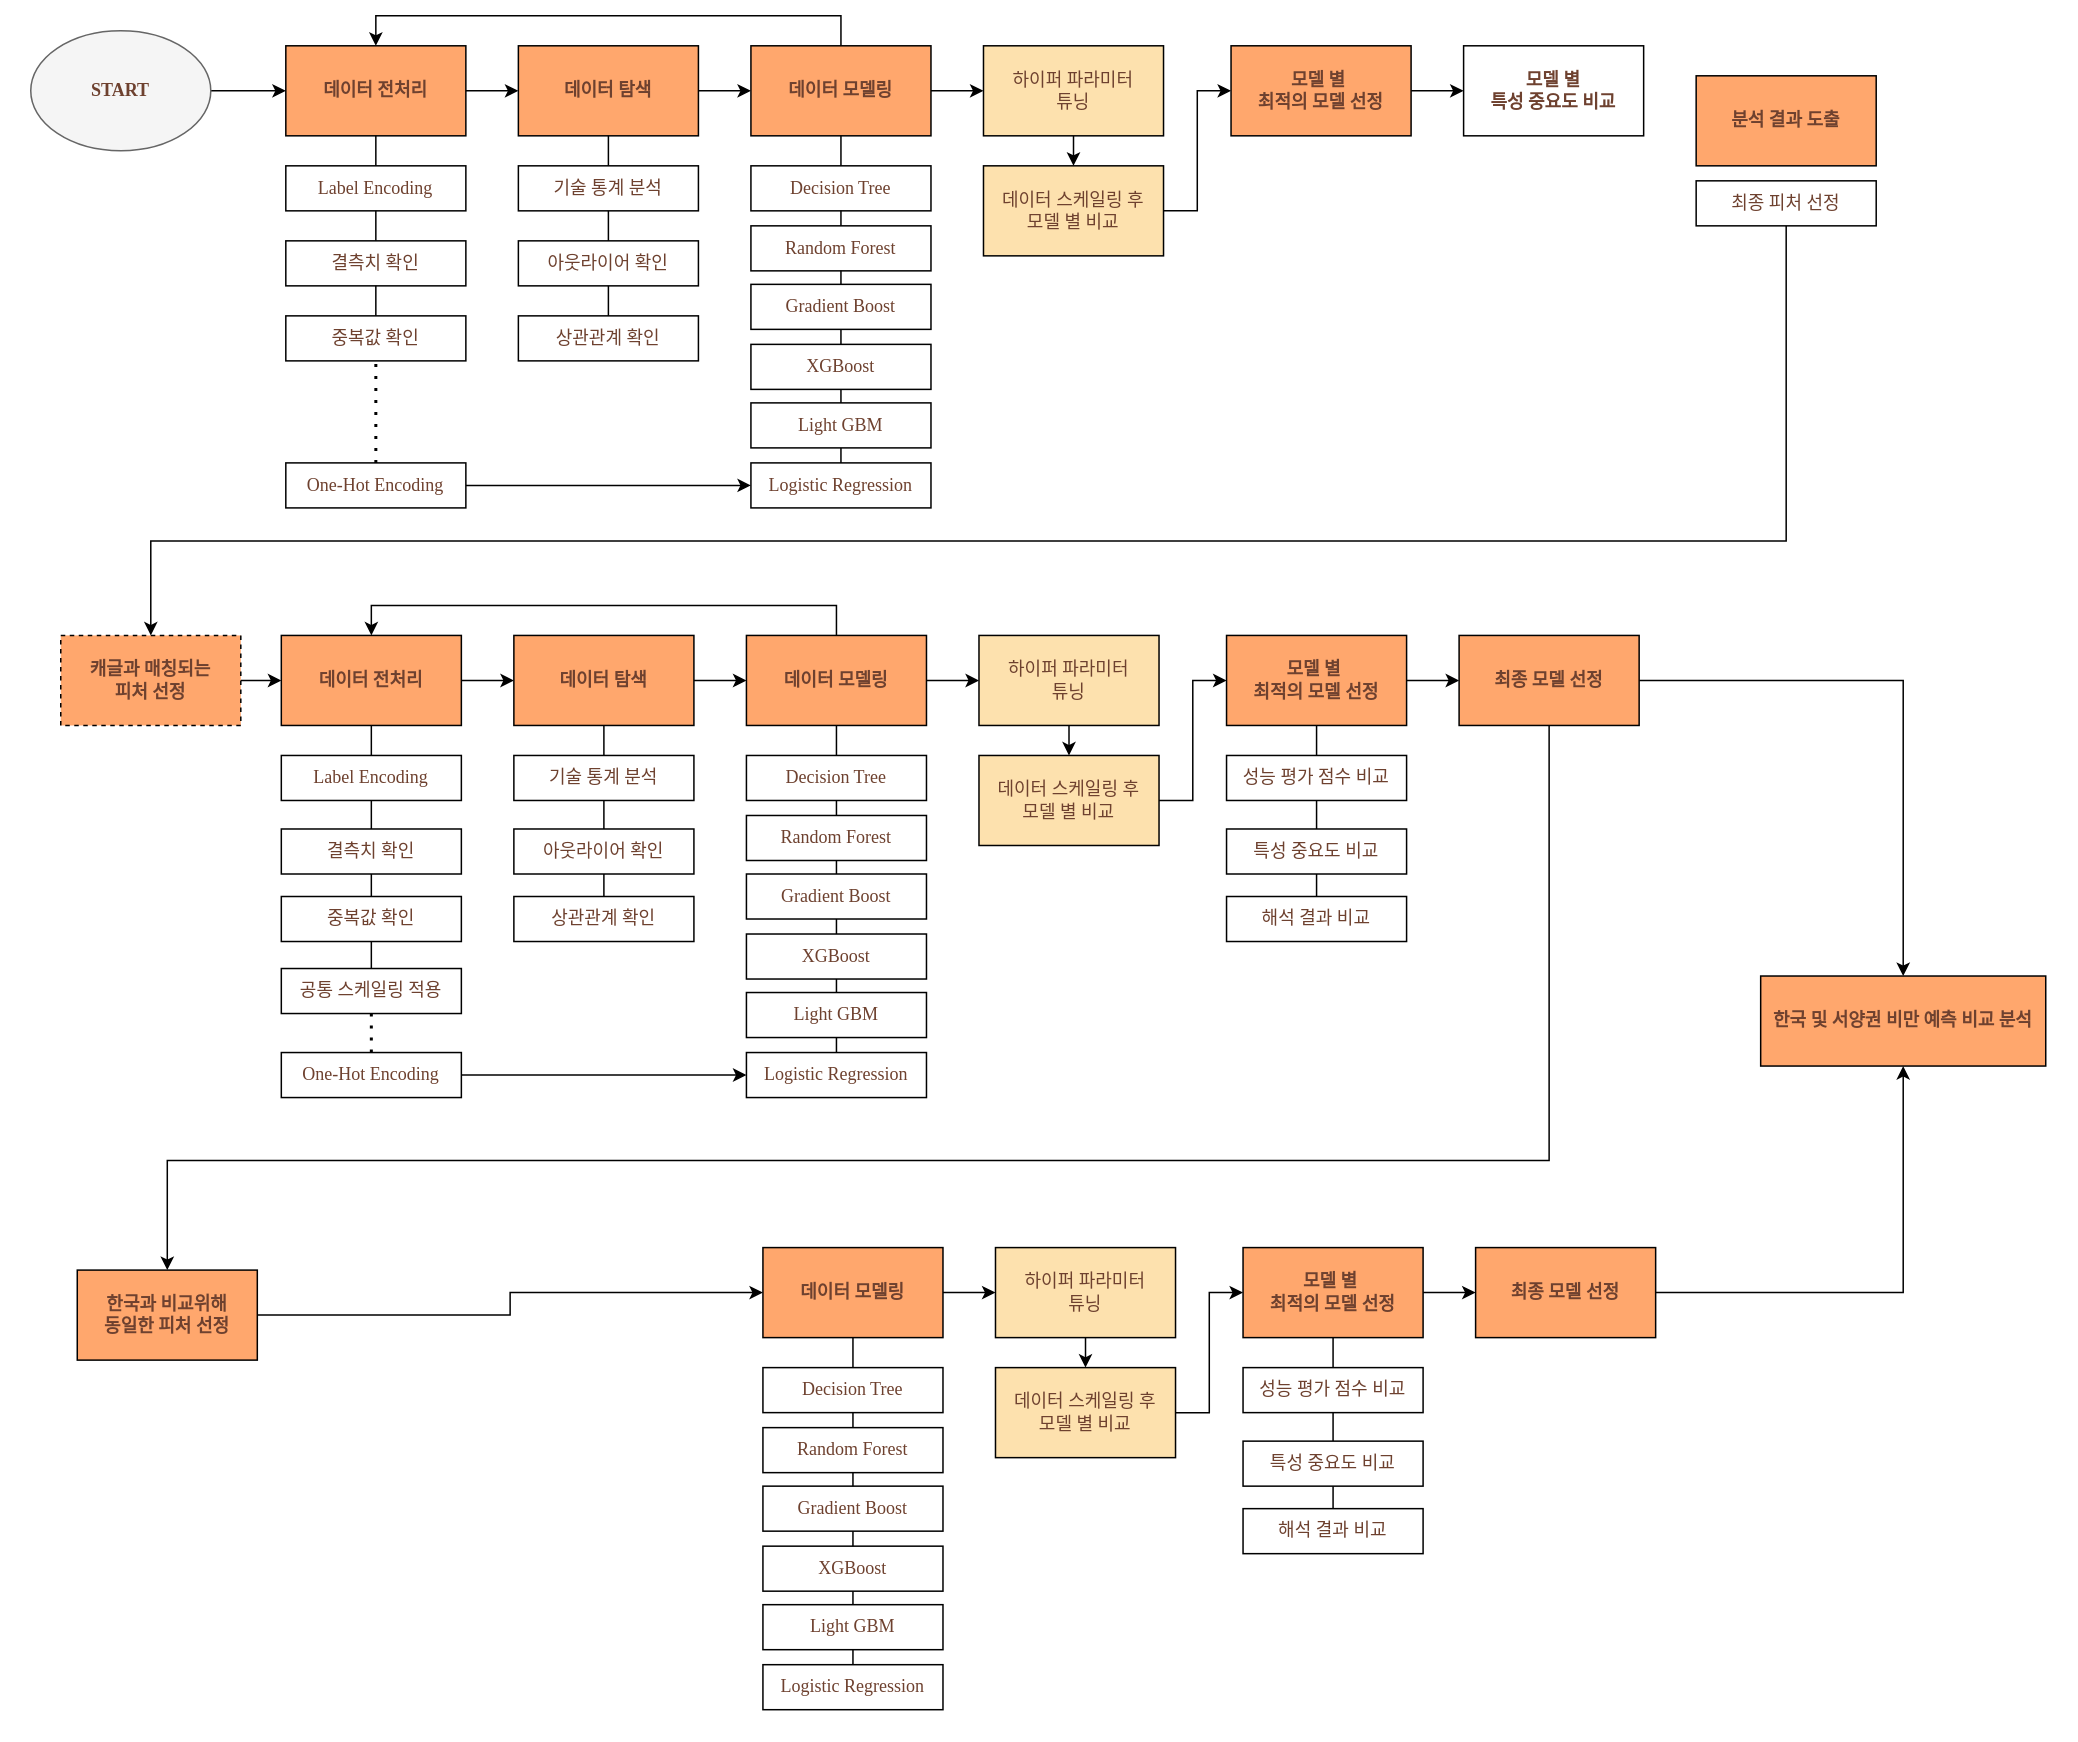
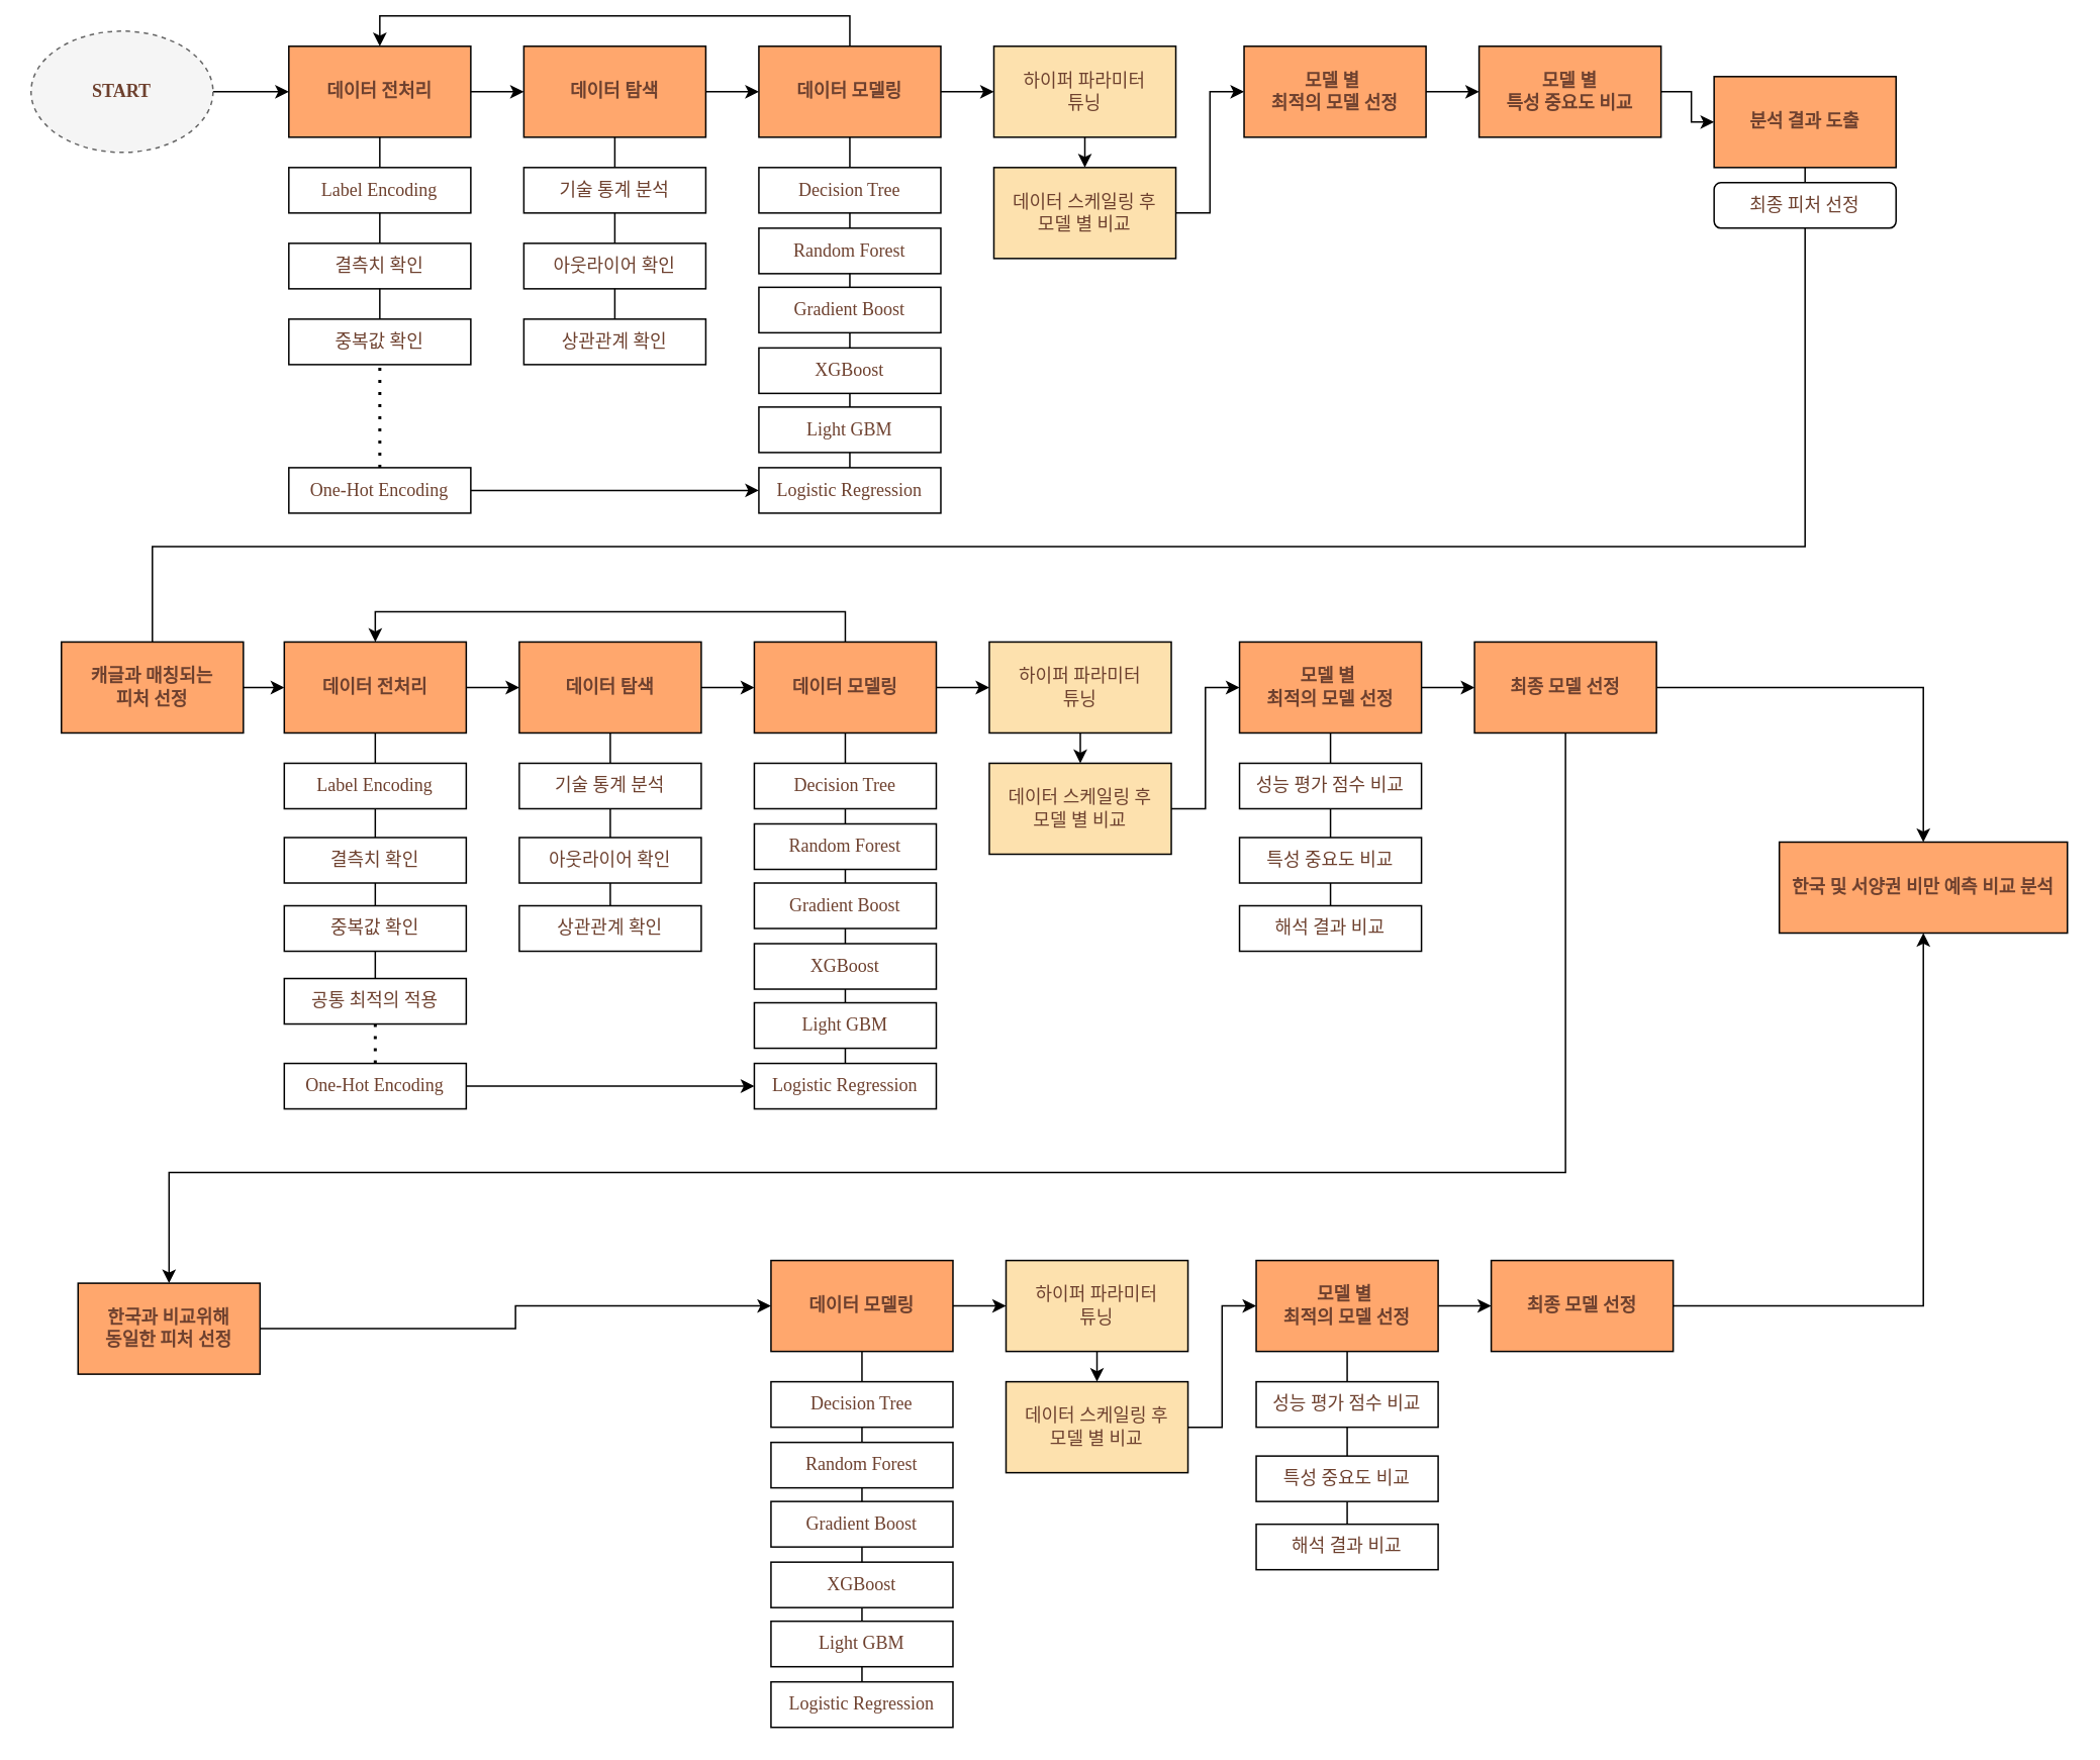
- <mxCell id="133" value="START" style="ellipse;whiteSpace=wrap;html=1;fillColor=#f5f5f5;fontColor=#6E412F;strokeColor=#666666;fontFamily=noto sans kr;fontStyle=1" vertex="1" parent="1"><mxGeometry x="20" y="20" width="120" height="80" as="geometry" /></mxCell>
+ <mxCell id="133" value="START" style="ellipse;whiteSpace=wrap;html=1;fillColor=#f5f5f5;fontColor=#6E412F;strokeColor=#666666;fontFamily=noto sans kr;fontStyle=1;dashed=1;" vertex="1" parent="1"><mxGeometry x="20" y="20" width="120" height="80" as="geometry" /></mxCell>
- <mxCell id="39" value="모델 별&lt;div&gt;특성 중요도 비교&lt;/div&gt;" style="rounded=0;whiteSpace=wrap;html=1;fontFamily=noto sans kr;fillColor=#ffffff;fontColor=#6E412F;fontStyle=1;" vertex="1" parent="1"><mxGeometry x="975" y="30" width="120" height="60" as="geometry" /></mxCell>
+ <mxCell id="39" value="모델 별&lt;div&gt;특성 중요도 비교&lt;/div&gt;" style="rounded=0;whiteSpace=wrap;html=1;fontFamily=noto sans kr;fillColor=#FFA76D;fontColor=#6E412F;fontStyle=1" vertex="1" parent="1"><mxGeometry x="975" y="30" width="120" height="60" as="geometry" /></mxCell>
+ <mxCell id="38" style="edgeStyle=orthogonalEdgeStyle;rounded=0;orthogonalLoop=1;jettySize=auto;html=1;exitX=1;exitY=0.5;exitDx=0;exitDy=0;entryX=0;entryY=0.5;entryDx=0;entryDy=0;fontFamily=noto sans kr;fontColor=#6E412F;" edge="1" parent="1" source="39" target="9"><mxGeometry relative="1" as="geometry" /></mxCell>
+ <mxCell id="42" value="" style="endArrow=none;html=1;rounded=0;entryX=0.5;entryY=1;entryDx=0;entryDy=0;exitX=0.5;exitY=0;exitDx=0;exitDy=0;fontFamily=noto sans kr;fontColor=#6E412F;" edge="1" parent="1" source="41" target="9"><mxGeometry width="50" height="50" relative="1" as="geometry"><mxPoint x="280" y="130" as="sourcePoint" /><mxPoint x="280" y="110" as="targetPoint" /></mxGeometry></mxCell>
- <mxCell id="41" value="최종 피처 선정" style="rounded=0;whiteSpace=wrap;html=1;fontFamily=noto sans kr;fontColor=#6E412F;" vertex="1" parent="1"><mxGeometry x="1130" y="120" width="120" height="30" as="geometry" /></mxCell>
+ <mxCell id="41" value="최종 피처 선정" style="whiteSpace=wrap;html=1;fontFamily=noto sans kr;fontColor=#6E412F;rounded=1;" vertex="1" parent="1"><mxGeometry x="1130" y="120" width="120" height="30" as="geometry" /></mxCell>
- <mxCell id="40" style="edgeStyle=orthogonalEdgeStyle;rounded=0;orthogonalLoop=1;jettySize=auto;html=1;exitX=0.5;exitY=1;exitDx=0;exitDy=0;entryX=0.5;entryY=0;entryDx=0;entryDy=0;fontFamily=noto sans kr;fontColor=#6E412F;" edge="1" parent="1" source="41" target="49"><mxGeometry relative="1" as="geometry"><Array as="points"><mxPoint x="1190" y="360" /><mxPoint x="100" y="360" /></Array></mxGeometry></mxCell>
+ <mxCell id="40" style="edgeStyle=orthogonalEdgeStyle;rounded=0;orthogonalLoop=1;jettySize=auto;html=1;exitX=0.5;exitY=1;exitDx=0;exitDy=0;entryX=0.5;entryY=0;entryDx=0;entryDy=0;fontFamily=noto sans kr;fontColor=#6E412F;endArrow=none;" edge="1" parent="1" source="41" target="49"><mxGeometry relative="1" as="geometry"><Array as="points"><mxPoint x="1190" y="360" /><mxPoint x="100" y="360" /></Array></mxGeometry></mxCell>
- <mxCell id="49" value="캐글과 매칭되는&lt;div&gt;피처 선정&lt;/div&gt;" style="rounded=0;whiteSpace=wrap;html=1;fontFamily=noto sans kr;fillColor=#FFA76D;fontColor=#6E412F;fontStyle=1;dashed=1;" vertex="1" parent="1"><mxGeometry x="40" y="423" width="120" height="60" as="geometry" /></mxCell>
+ <mxCell id="49" value="캐글과 매칭되는&lt;div&gt;피처 선정&lt;/div&gt;" style="rounded=0;whiteSpace=wrap;html=1;fontFamily=noto sans kr;fillColor=#FFA76D;fontColor=#6E412F;fontStyle=1" vertex="1" parent="1"><mxGeometry x="40" y="423" width="120" height="60" as="geometry" /></mxCell>
- <mxCell id="91" value="공통 스케일링 적용" style="rounded=0;whiteSpace=wrap;html=1;fontFamily=noto sans kr;fontColor=#6E412F;" vertex="1" parent="1"><mxGeometry x="187" y="645" width="120" height="30" as="geometry" /></mxCell>
+ <mxCell id="91" value="공통 최적의 적용" style="rounded=0;whiteSpace=wrap;html=1;fontFamily=noto sans kr;fontColor=#6E412F;" vertex="1" parent="1"><mxGeometry x="187" y="645" width="120" height="30" as="geometry" /></mxCell>
- <mxCell id="95" value="한국 및 서양권 비만 예측 비교 분석" style="rounded=0;whiteSpace=wrap;html=1;fontFamily=noto sans kr;fillColor=#FFA76D;fontColor=#6E412F;fontStyle=1" vertex="1" parent="1"><mxGeometry x="1173" y="650" width="190" height="60" as="geometry" /></mxCell>
+ <mxCell id="95" value="한국 및 서양권 비만 예측 비교 분석" style="rounded=0;whiteSpace=wrap;html=1;fontFamily=noto sans kr;fillColor=#FFA76D;fontColor=#6E412F;fontStyle=1" vertex="1" parent="1"><mxGeometry x="1173" y="555" width="190" height="60" as="geometry" /></mxCell>
